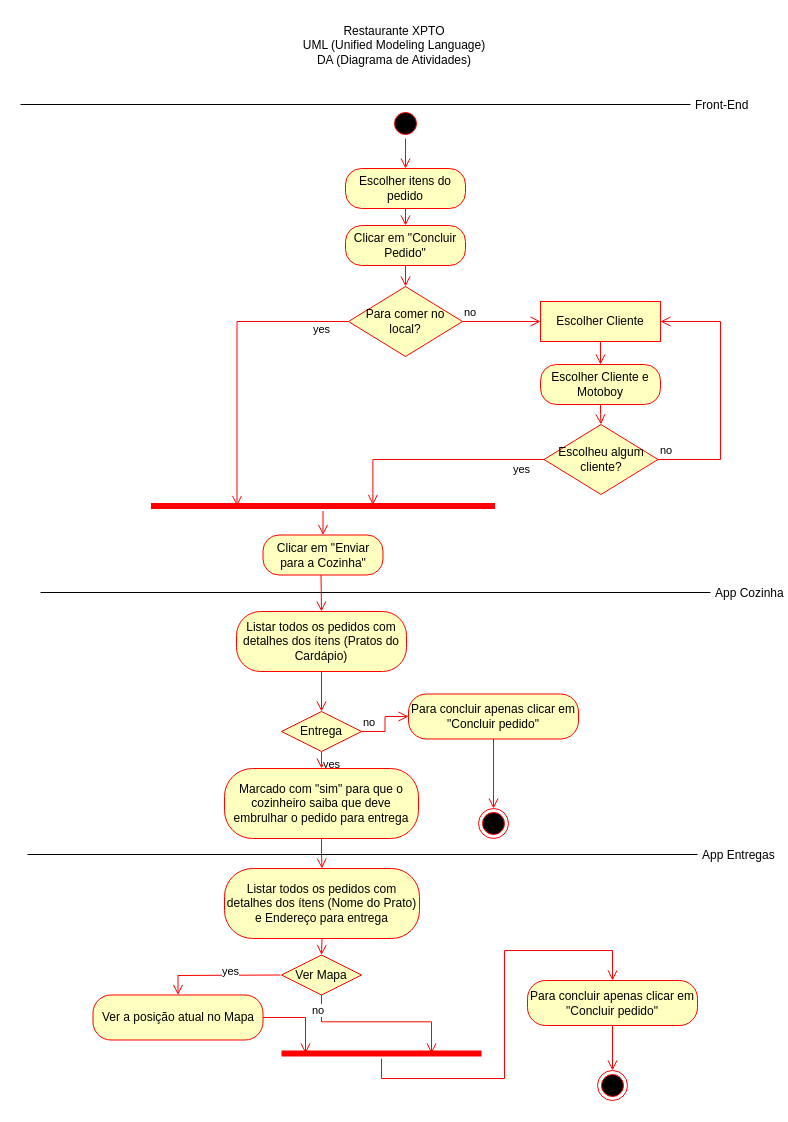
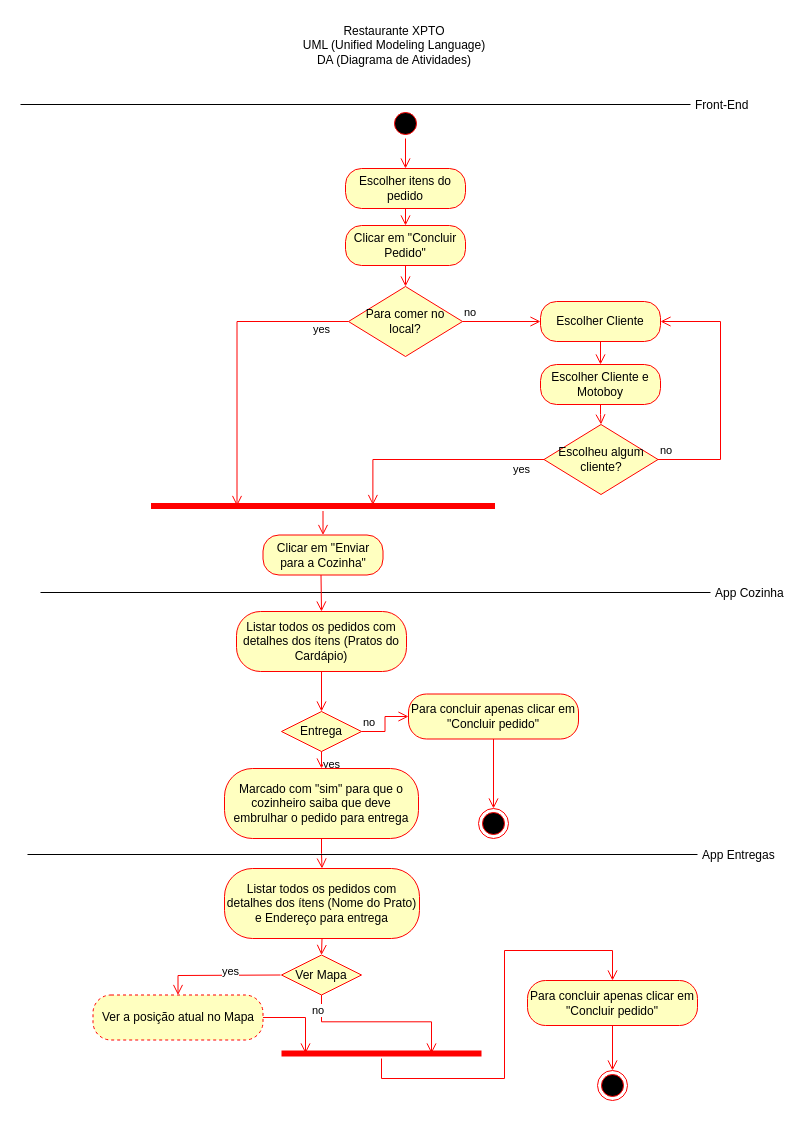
- <mxCell id="13" value="Escolher Cliente" style="whiteSpace=wrap;html=1;arcSize=40;fontColor=#000000;fillColor=#ffffc0;strokeColor=#ff0000;rounded=0;" vertex="1" parent="1"><mxGeometry x="540" y="301" width="120" height="40" as="geometry" /></mxCell>
+ <mxCell id="13" value="Escolher Cliente" style="rounded=1;whiteSpace=wrap;html=1;arcSize=40;fontColor=#000000;fillColor=#ffffc0;strokeColor=#ff0000;" vertex="1" parent="1"><mxGeometry x="540" y="301" width="120" height="40" as="geometry" /></mxCell>
- <mxCell id="43" value="Ver a posição atual no Mapa" style="rounded=1;whiteSpace=wrap;html=1;arcSize=40;fontColor=#000000;fillColor=#ffffc0;strokeColor=#ff0000;" vertex="1" parent="1"><mxGeometry x="92.5" y="994.5" width="170" height="45" as="geometry" /></mxCell>
+ <mxCell id="43" value="Ver a posição atual no Mapa" style="rounded=1;whiteSpace=wrap;html=1;arcSize=40;fontColor=#000000;fillColor=#ffffc0;strokeColor=#ff0000;dashed=1;" vertex="1" parent="1"><mxGeometry x="92.5" y="994.5" width="170" height="45" as="geometry" /></mxCell>
